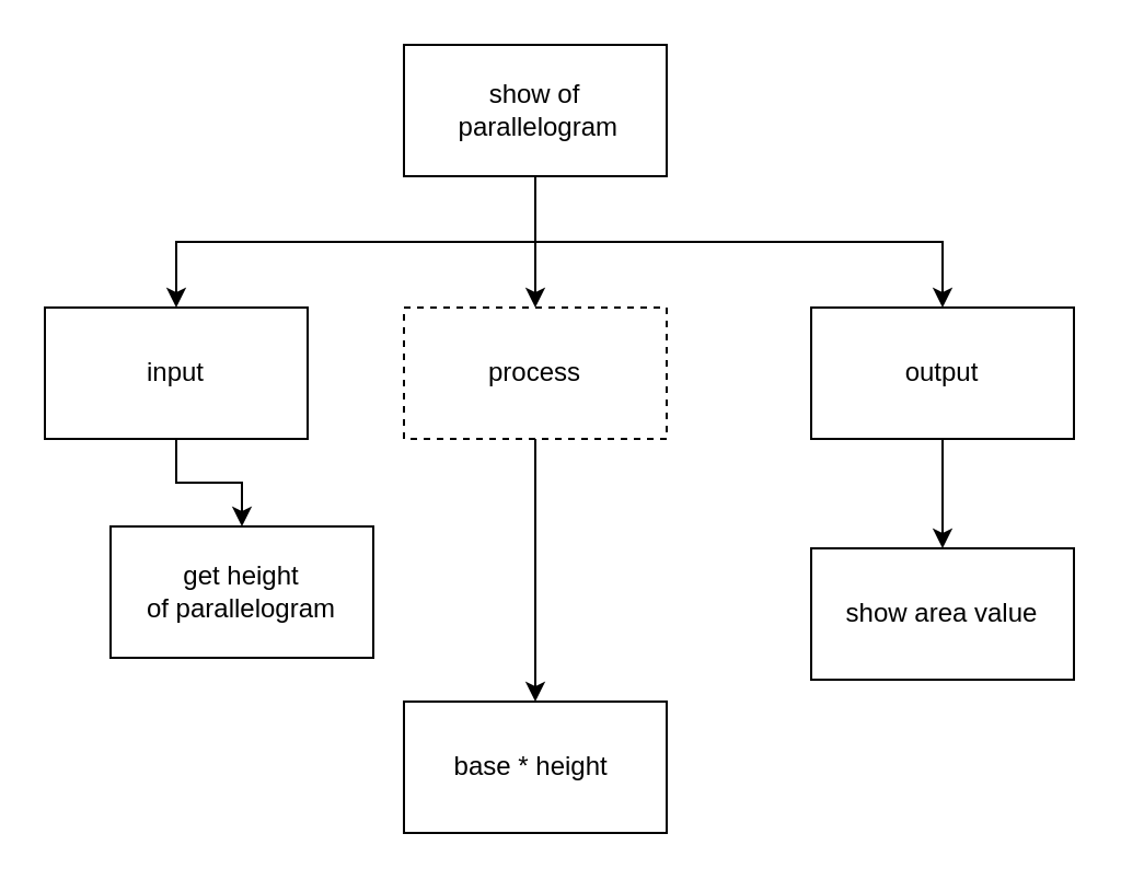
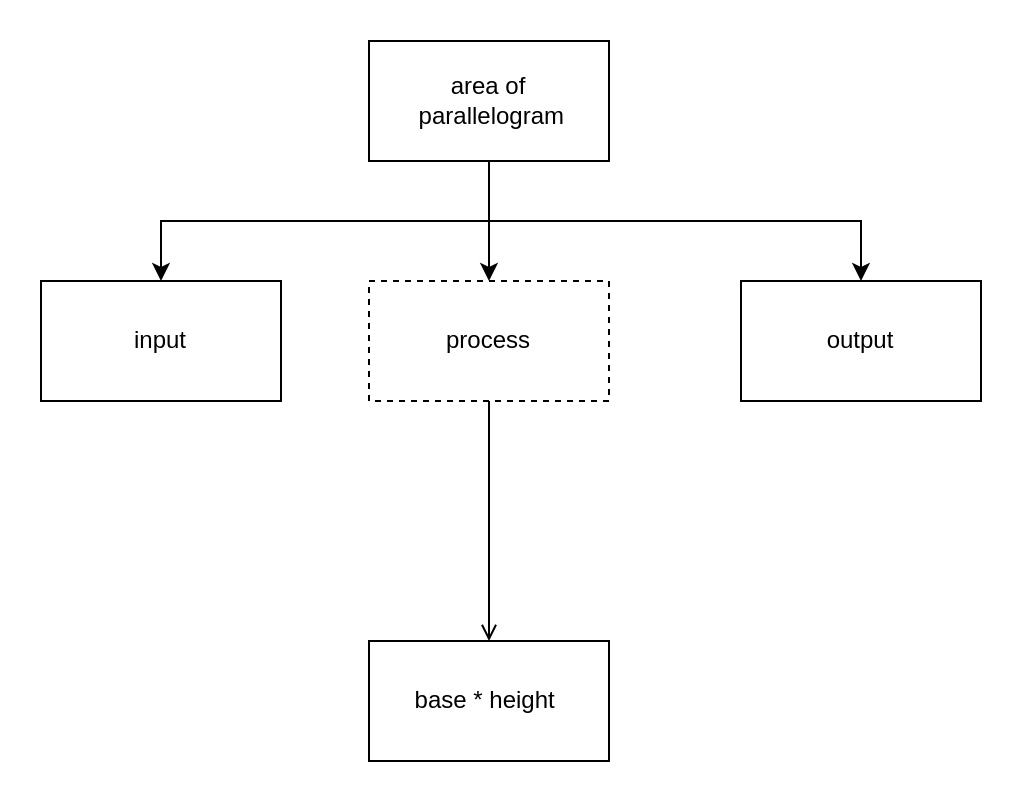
- <mxCell id="5" value="show of&lt;br&gt;&amp;nbsp;parallelogram" style="rounded=0;whiteSpace=wrap;html=1;" parent="1" vertex="1"><mxGeometry x="184" y="20" width="120" height="60" as="geometry" /></mxCell>
+ <mxCell id="5" value="area of&lt;br&gt;&amp;nbsp;parallelogram" style="rounded=0;whiteSpace=wrap;html=1;" parent="1" vertex="1"><mxGeometry x="184" y="20" width="120" height="60" as="geometry" /></mxCell>
- <mxCell id="6" style="edgeStyle=orthogonalEdgeStyle;rounded=0;html=1;" parent="1" source="7" target="12" edge="1"><mxGeometry relative="1" as="geometry" /></mxCell>
- <mxCell id="10" style="edgeStyle=orthogonalEdgeStyle;rounded=0;html=1;" parent="1" source="11" target="14" edge="1"><mxGeometry relative="1" as="geometry" /></mxCell>
- <mxCell id="12" value="get height of&amp;nbsp;parallelogram" style="rounded=0;whiteSpace=wrap;html=1;" parent="1" vertex="1"><mxGeometry x="50" y="240" width="120" height="60" as="geometry" /></mxCell>
- <mxCell id="14" value="show area value" style="rounded=0;whiteSpace=wrap;html=1;" parent="1" vertex="1"><mxGeometry x="370" y="250" width="120" height="60" as="geometry" /></mxCell>
- <mxCell id="8" style="edgeStyle=orthogonalEdgeStyle;rounded=0;html=1;" parent="1" source="9" target="13" edge="1"><mxGeometry relative="1" as="geometry" /></mxCell>
+ <mxCell id="8" style="edgeStyle=orthogonalEdgeStyle;rounded=0;html=1;endArrow=open;" parent="1" source="9" target="13" edge="1"><mxGeometry relative="1" as="geometry" /></mxCell>
